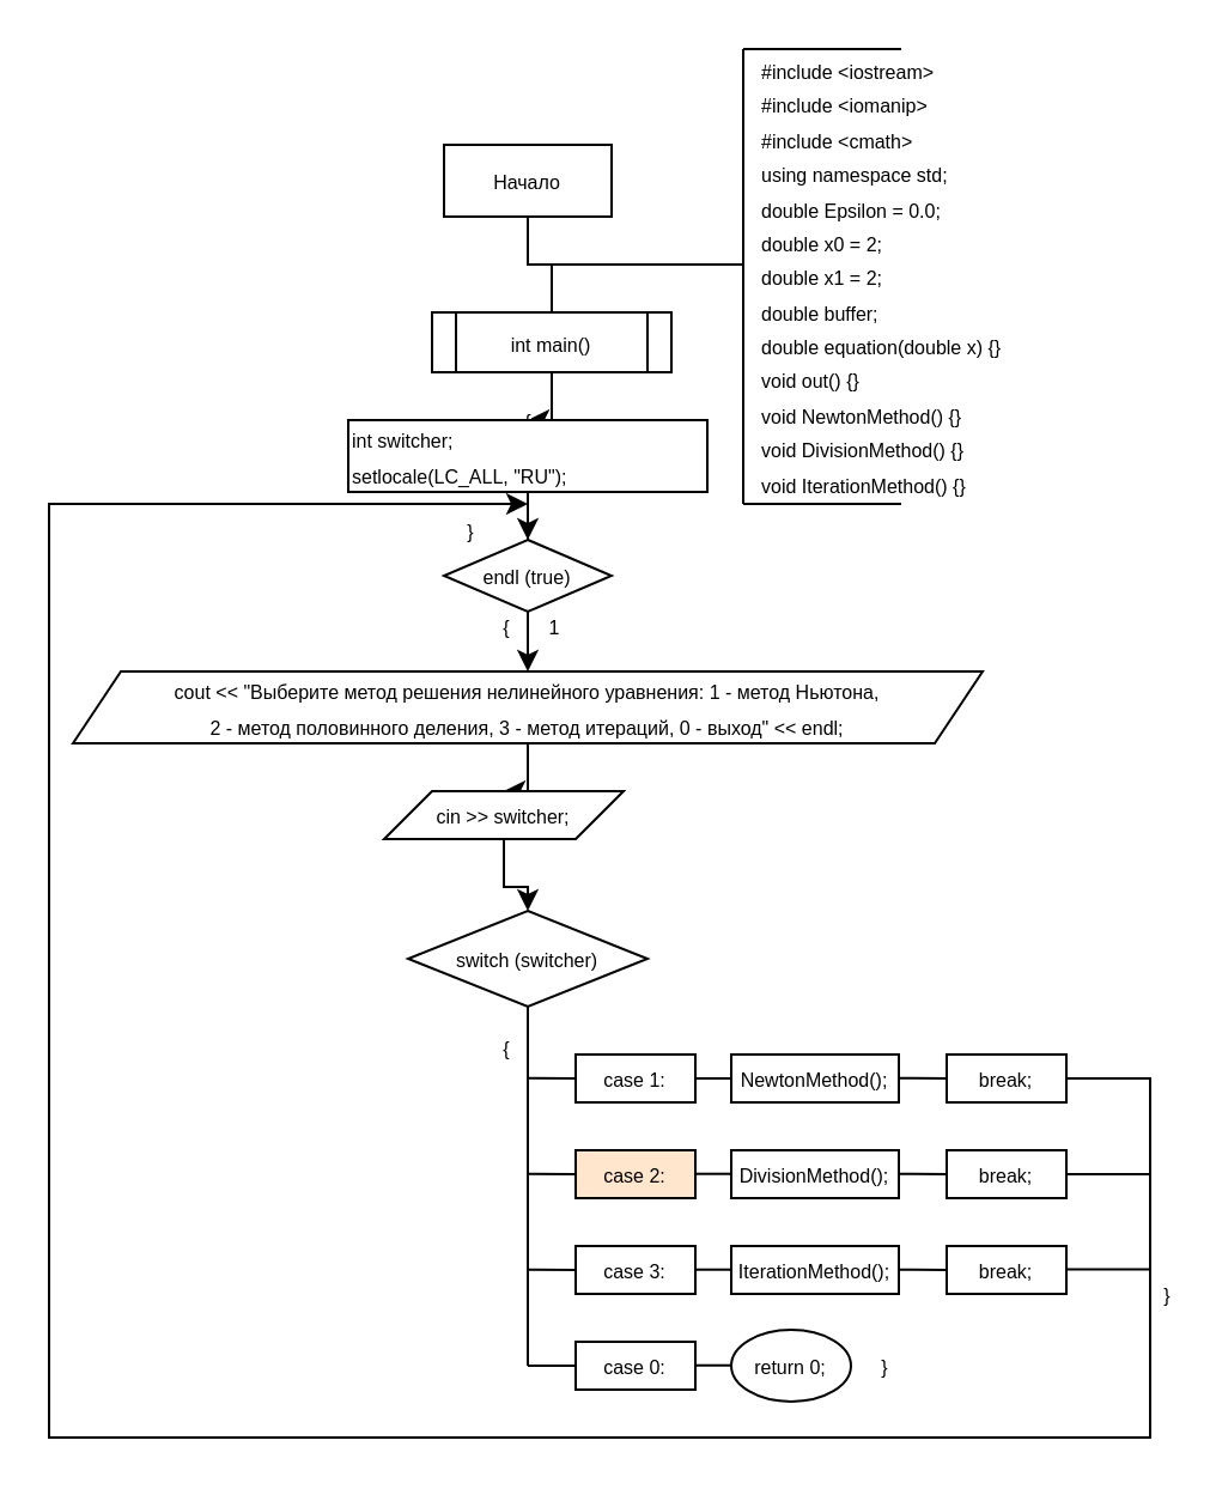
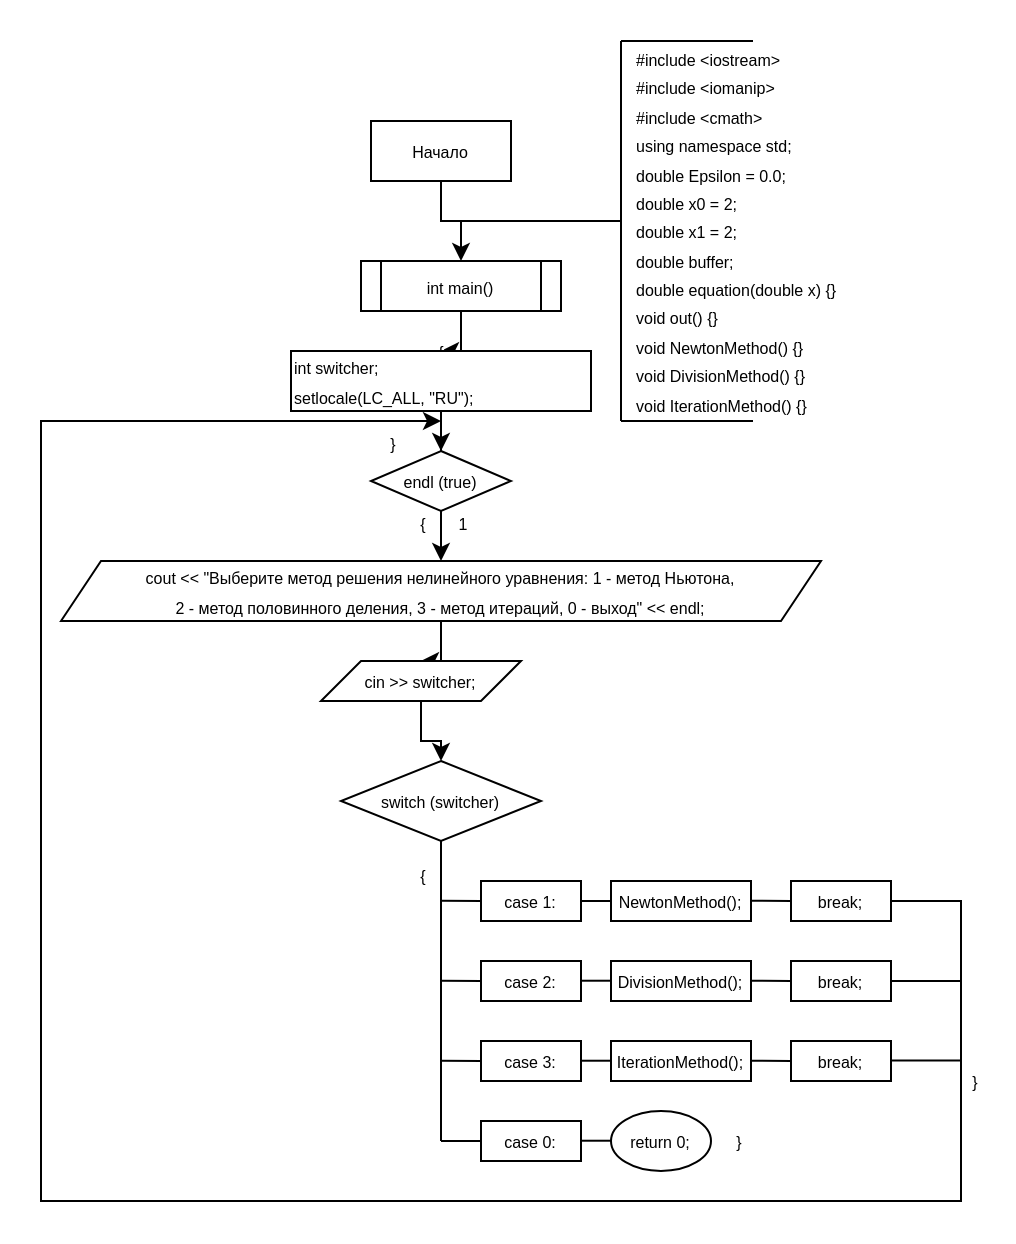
- <mxCell id="2" style="edgeStyle=orthogonalEdgeStyle;rounded=0;orthogonalLoop=1;jettySize=auto;html=1;entryX=0.5;entryY=0;entryDx=0;entryDy=0;endArrow=none;" edge="1" parent="1" source="3" target="6"><mxGeometry relative="1" as="geometry" /></mxCell>
+ <mxCell id="2" style="edgeStyle=orthogonalEdgeStyle;rounded=0;orthogonalLoop=1;jettySize=auto;html=1;entryX=0.5;entryY=0;entryDx=0;entryDy=0;" edge="1" parent="1" source="3" target="6"><mxGeometry relative="1" as="geometry" /></mxCell>
- <mxCell id="25" value="&lt;font style=&quot;font-size: 8px;&quot;&gt;case 2:&lt;/font&gt;" style="rounded=0;whiteSpace=wrap;html=1;fillColor=#ffe6cc;" vertex="1" parent="1"><mxGeometry x="240" y="480" width="50" height="20" as="geometry" /></mxCell>
+ <mxCell id="25" value="&lt;font style=&quot;font-size: 8px;&quot;&gt;case 2:&lt;/font&gt;" style="rounded=0;whiteSpace=wrap;html=1;" vertex="1" parent="1"><mxGeometry x="240" y="480" width="50" height="20" as="geometry" /></mxCell>
